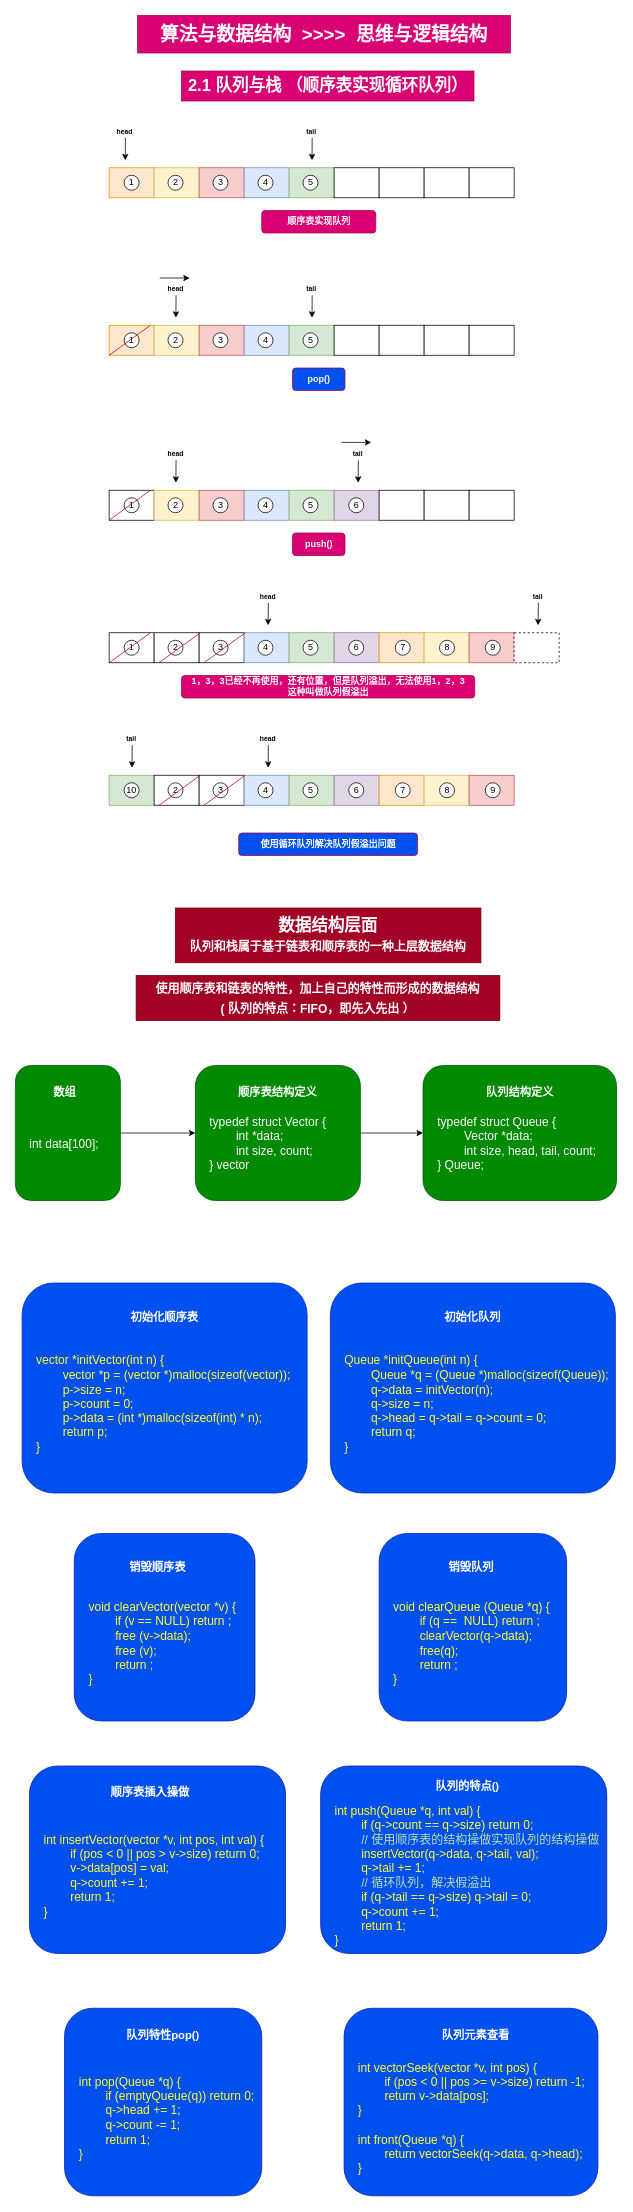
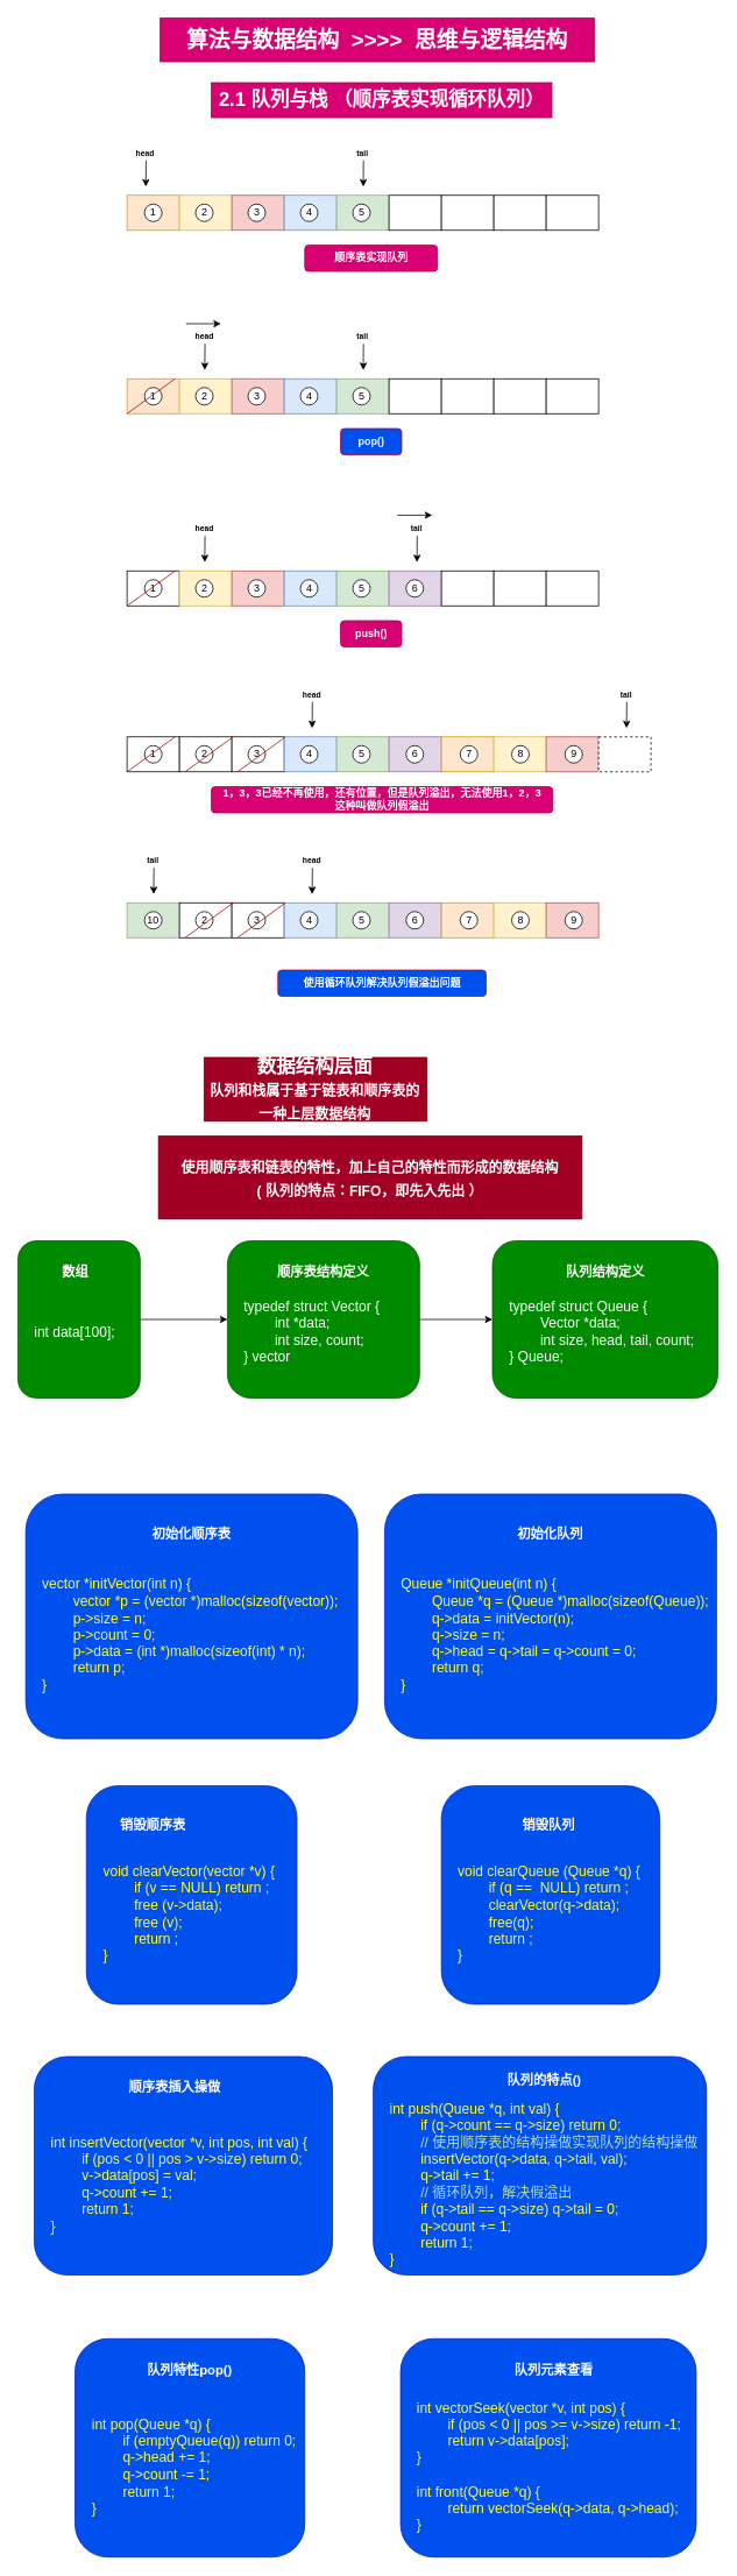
- <mxCell id="123" value="数据结构层面&lt;div&gt;&lt;span style=&quot;font-size: 16px;&quot;&gt;队列和栈属于基于链表和顺序表的一种上层数据结构&lt;/span&gt;&lt;/div&gt;" style="text;html=1;align=center;verticalAlign=middle;whiteSpace=wrap;rounded=0;fontStyle=1;fontSize=22;fillColor=#a20025;fontColor=#ffffff;strokeColor=#6F0000;" vertex="1" parent="1"><mxGeometry x="233.25" y="1210" width="407.5" height="73" as="geometry" /></mxCell>
+ <mxCell id="123" value="数据结构层面&lt;div&gt;&lt;span style=&quot;font-size: 16px;&quot;&gt;队列和栈属于基于链表和顺序表的一种上层数据结构&lt;/span&gt;&lt;/div&gt;" style="text;html=1;align=center;verticalAlign=middle;whiteSpace=wrap;rounded=0;fontStyle=1;fontSize=22;fillColor=#a20025;fontColor=#ffffff;strokeColor=#6F0000;" vertex="1" parent="1"><mxGeometry x="233.25" y="1210" width="255" height="73" as="geometry" /></mxCell>
- <mxCell id="124" value="&lt;font style=&quot;font-size: 16px;&quot;&gt;使用顺序表和链表的特性，加上自己的特性而形成的数据结构&lt;/font&gt;&lt;div style=&quot;&quot;&gt;&lt;span style=&quot;background-color: initial;&quot;&gt;&lt;font style=&quot;font-size: 16px;&quot;&gt;( 队列的特点：FIFO，即先入先出 ）&lt;/font&gt;&lt;/span&gt;&lt;/div&gt;" style="text;html=1;align=center;verticalAlign=middle;whiteSpace=wrap;rounded=0;fontStyle=1;fontSize=22;fillColor=#a20025;fontColor=#ffffff;strokeColor=#6F0000;" vertex="1" parent="1"><mxGeometry x="181" y="1300" width="485" height="60" as="geometry" /></mxCell>
+ <mxCell id="124" value="&lt;font style=&quot;font-size: 16px;&quot;&gt;使用顺序表和链表的特性，加上自己的特性而形成的数据结构&lt;/font&gt;&lt;div style=&quot;&quot;&gt;&lt;span style=&quot;background-color: initial;&quot;&gt;&lt;font style=&quot;font-size: 16px;&quot;&gt;( 队列的特点：FIFO，即先入先出 ）&lt;/font&gt;&lt;/span&gt;&lt;/div&gt;" style="text;html=1;align=center;verticalAlign=middle;whiteSpace=wrap;rounded=0;fontStyle=1;fontSize=22;fillColor=#a20025;fontColor=#ffffff;strokeColor=#6F0000;" vertex="1" parent="1"><mxGeometry x="181" y="1300" width="485" height="95" as="geometry" /></mxCell>
- <mxCell id="138" value="销毁顺序表" style="text;html=1;align=center;verticalAlign=middle;whiteSpace=wrap;rounded=0;fontColor=#FFFFFF;fontStyle=1;fontSize=15;container=0;" vertex="1" parent="1"><mxGeometry x="139.5" y="2074" width="140" height="30" as="geometry" /></mxCell>
+ <mxCell id="138" value="销毁顺序表" style="text;html=1;align=center;verticalAlign=middle;whiteSpace=wrap;rounded=0;fontColor=#FFFFFF;fontStyle=1;fontSize=15;container=0;" vertex="1" parent="1"><mxGeometry x="104.5" y="2074" width="140" height="30" as="geometry" /></mxCell>
